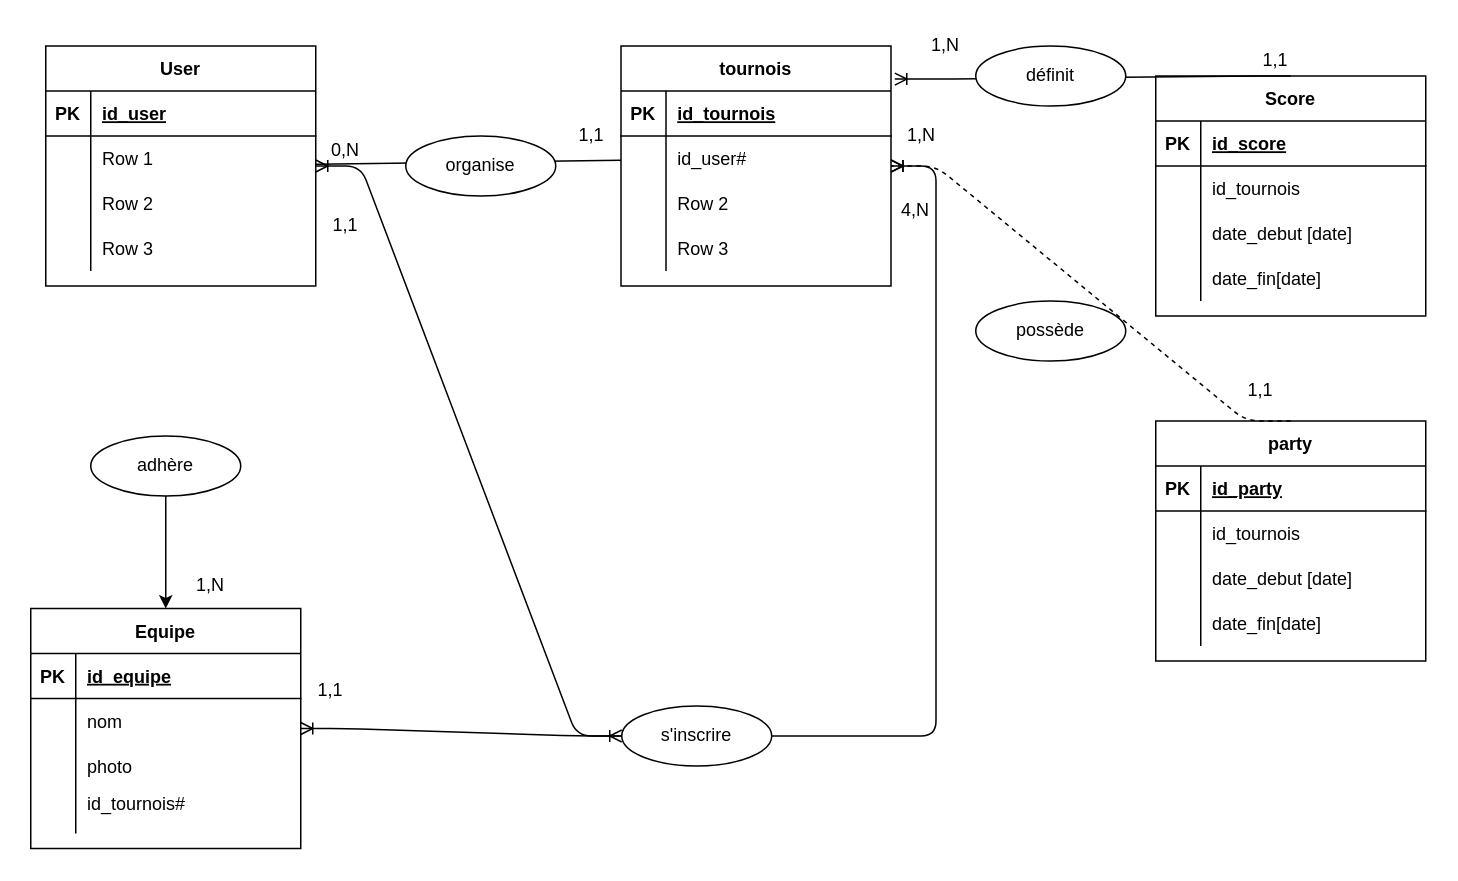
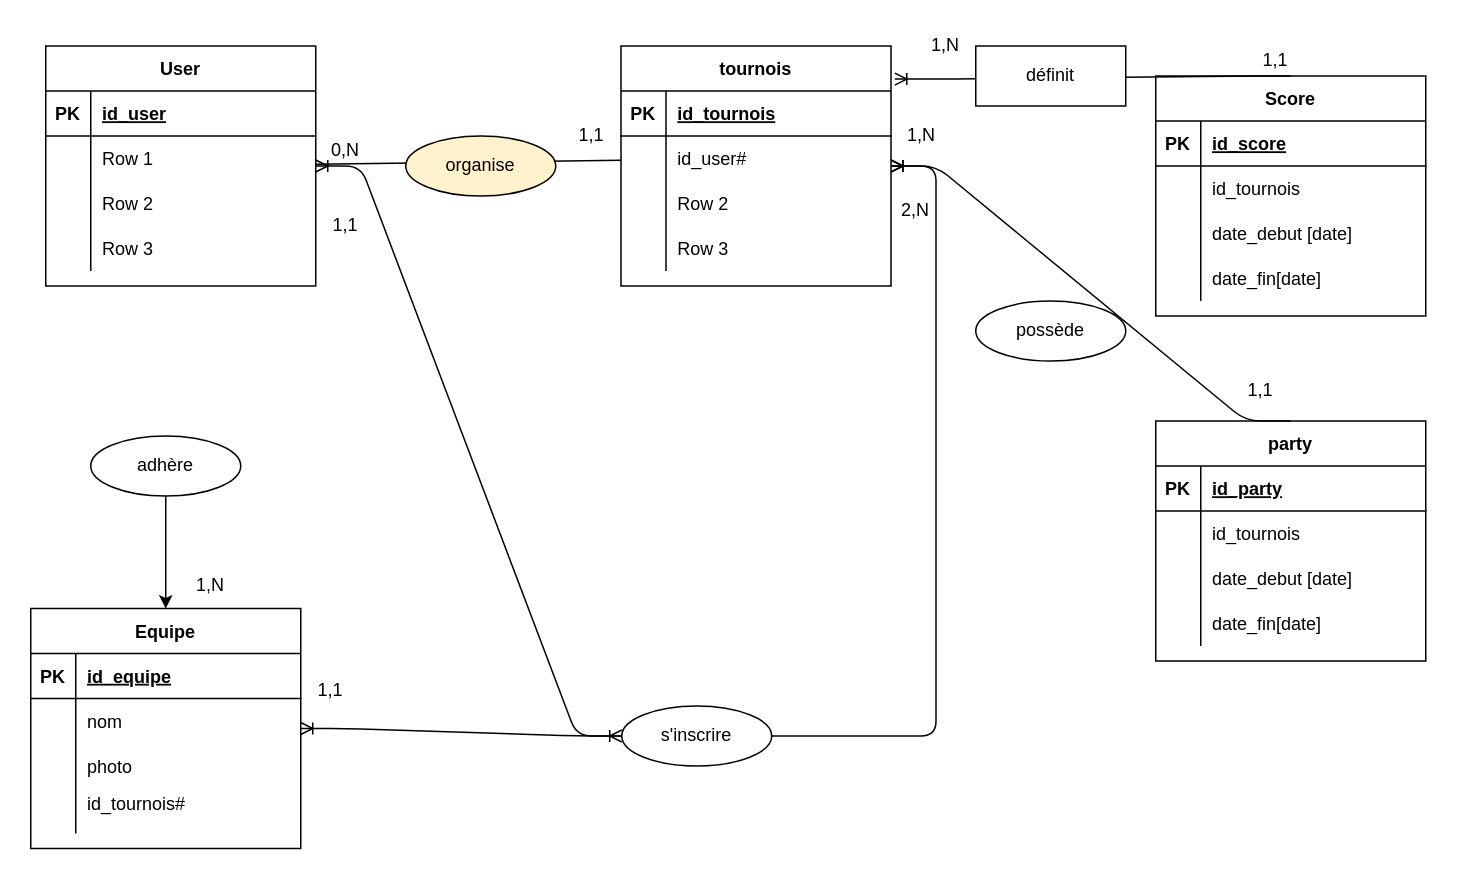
- <mxCell id="65" value="définit" style="ellipse;whiteSpace=wrap;html=1;align=center;" vertex="1" parent="1"><mxGeometry x="650" y="30" width="100" height="40" as="geometry" /></mxCell>
+ <mxCell id="65" value="définit" style="whiteSpace=wrap;html=1;align=center;rounded=0;" vertex="1" parent="1"><mxGeometry x="650" y="30" width="100" height="40" as="geometry" /></mxCell>
- <mxCell id="29" value="organise" style="ellipse;whiteSpace=wrap;html=1;align=center;" vertex="1" parent="1"><mxGeometry x="270" y="90" width="100" height="40" as="geometry" /></mxCell>
+ <mxCell id="29" value="organise" style="ellipse;whiteSpace=wrap;html=1;align=center;fillColor=#fff2cc;" vertex="1" parent="1"><mxGeometry x="270" y="90" width="100" height="40" as="geometry" /></mxCell>
- <mxCell id="84" value="4,N" style="text;html=1;strokeColor=none;fillColor=none;align=center;verticalAlign=middle;whiteSpace=wrap;rounded=0;" vertex="1" parent="1"><mxGeometry x="590" y="130" width="40" height="20" as="geometry" /></mxCell>
+ <mxCell id="84" value="2,N" style="text;html=1;strokeColor=none;fillColor=none;align=center;verticalAlign=middle;whiteSpace=wrap;rounded=0;" vertex="1" parent="1"><mxGeometry x="590" y="130" width="40" height="20" as="geometry" /></mxCell>
- <mxCell id="47" value="" style="edgeStyle=entityRelationEdgeStyle;fontSize=12;html=1;endArrow=ERoneToMany;exitX=0.5;exitY=0;exitDx=0;exitDy=0;dashed=1;" edge="1" parent="1" source="32" target="15"><mxGeometry width="100" height="100" relative="1" as="geometry"><mxPoint x="360" y="320" as="sourcePoint" /><mxPoint x="580" y="50" as="targetPoint" /></mxGeometry></mxCell>
+ <mxCell id="47" value="" style="edgeStyle=entityRelationEdgeStyle;fontSize=12;html=1;endArrow=ERoneToMany;exitX=0.5;exitY=0;exitDx=0;exitDy=0;" edge="1" parent="1" source="32" target="15"><mxGeometry width="100" height="100" relative="1" as="geometry"><mxPoint x="360" y="320" as="sourcePoint" /><mxPoint x="580" y="50" as="targetPoint" /></mxGeometry></mxCell>
